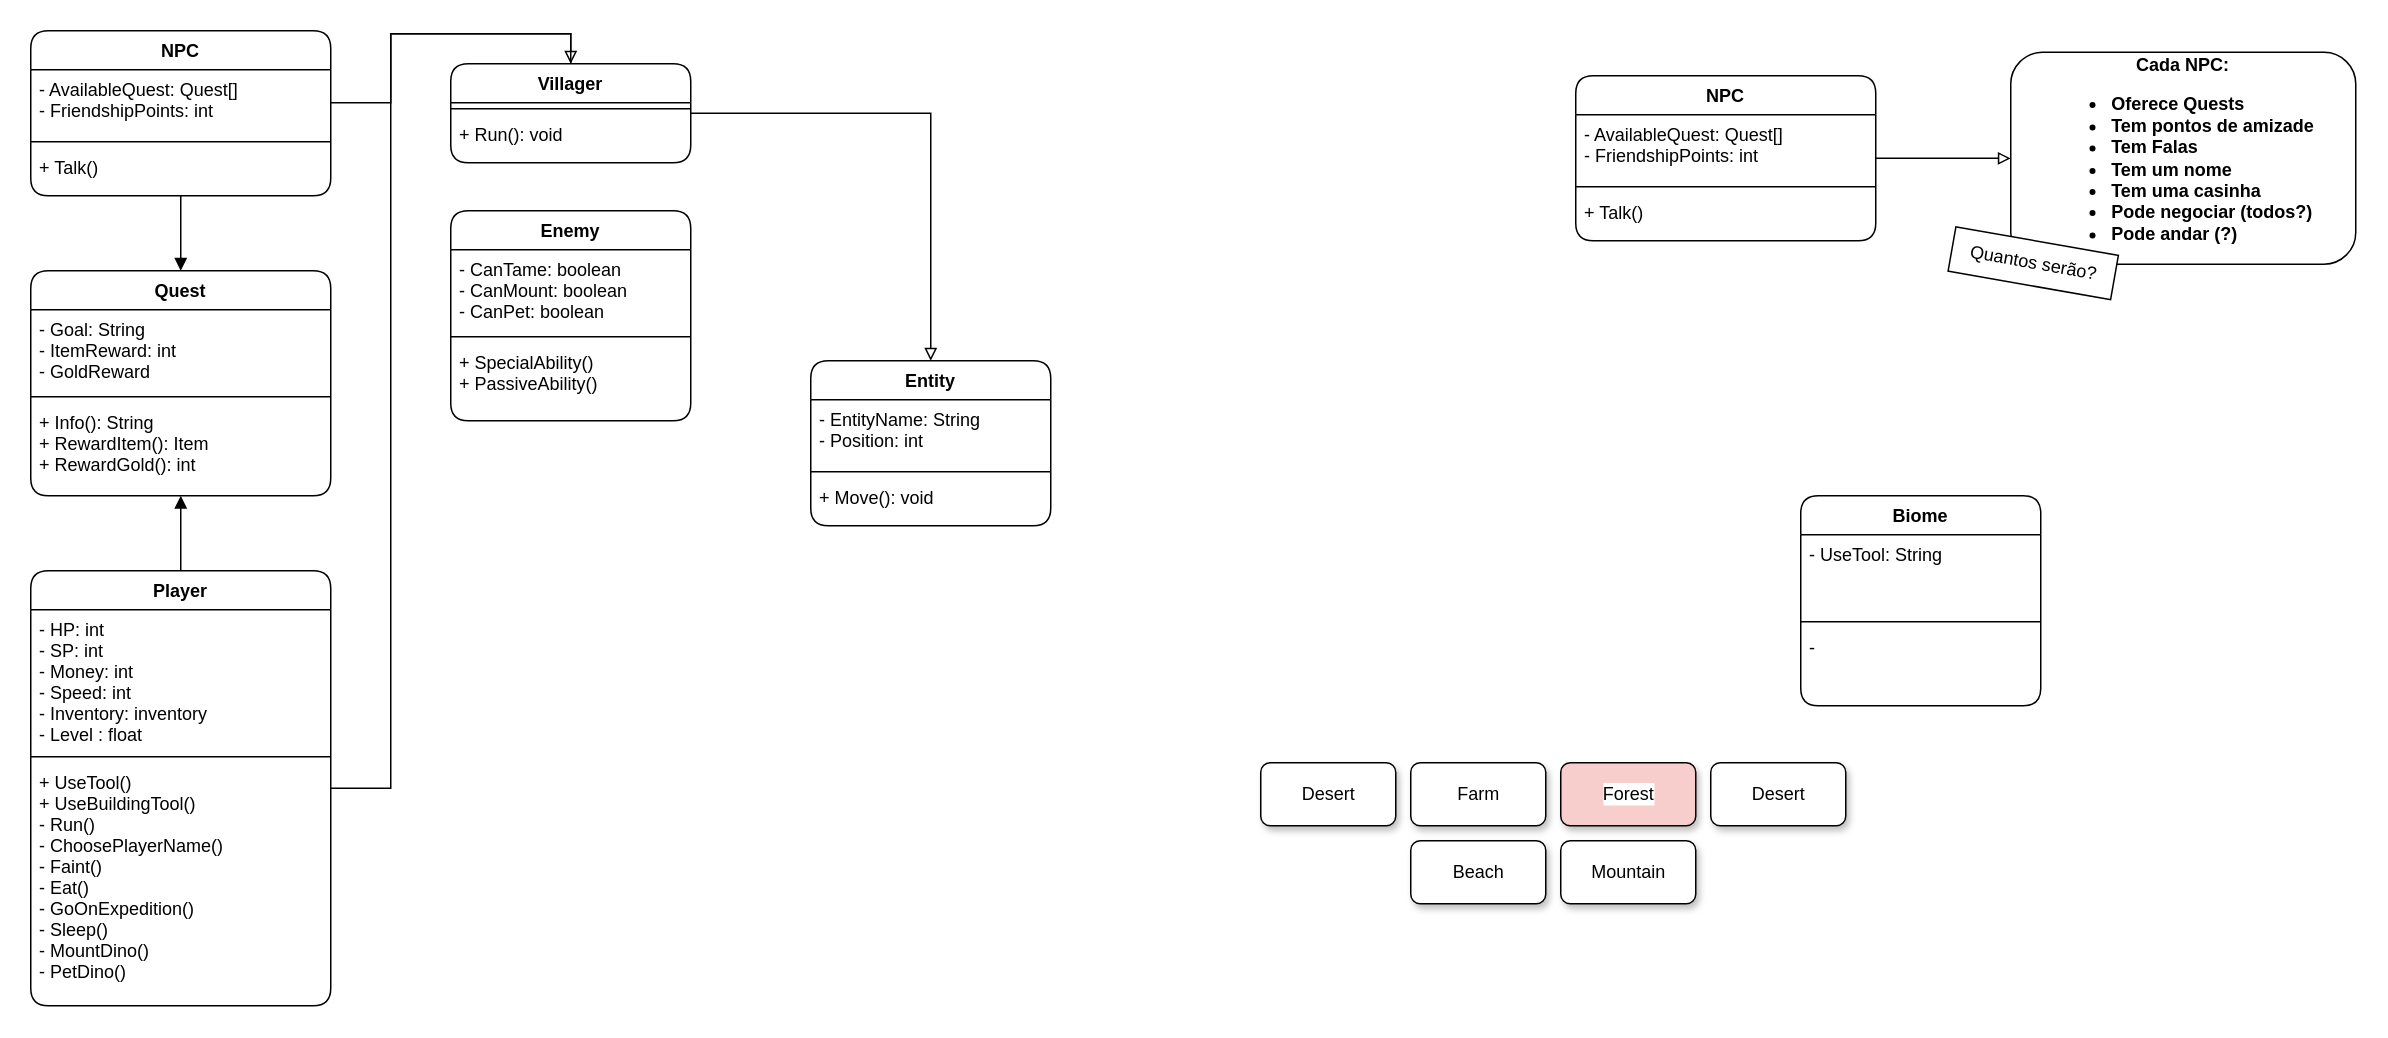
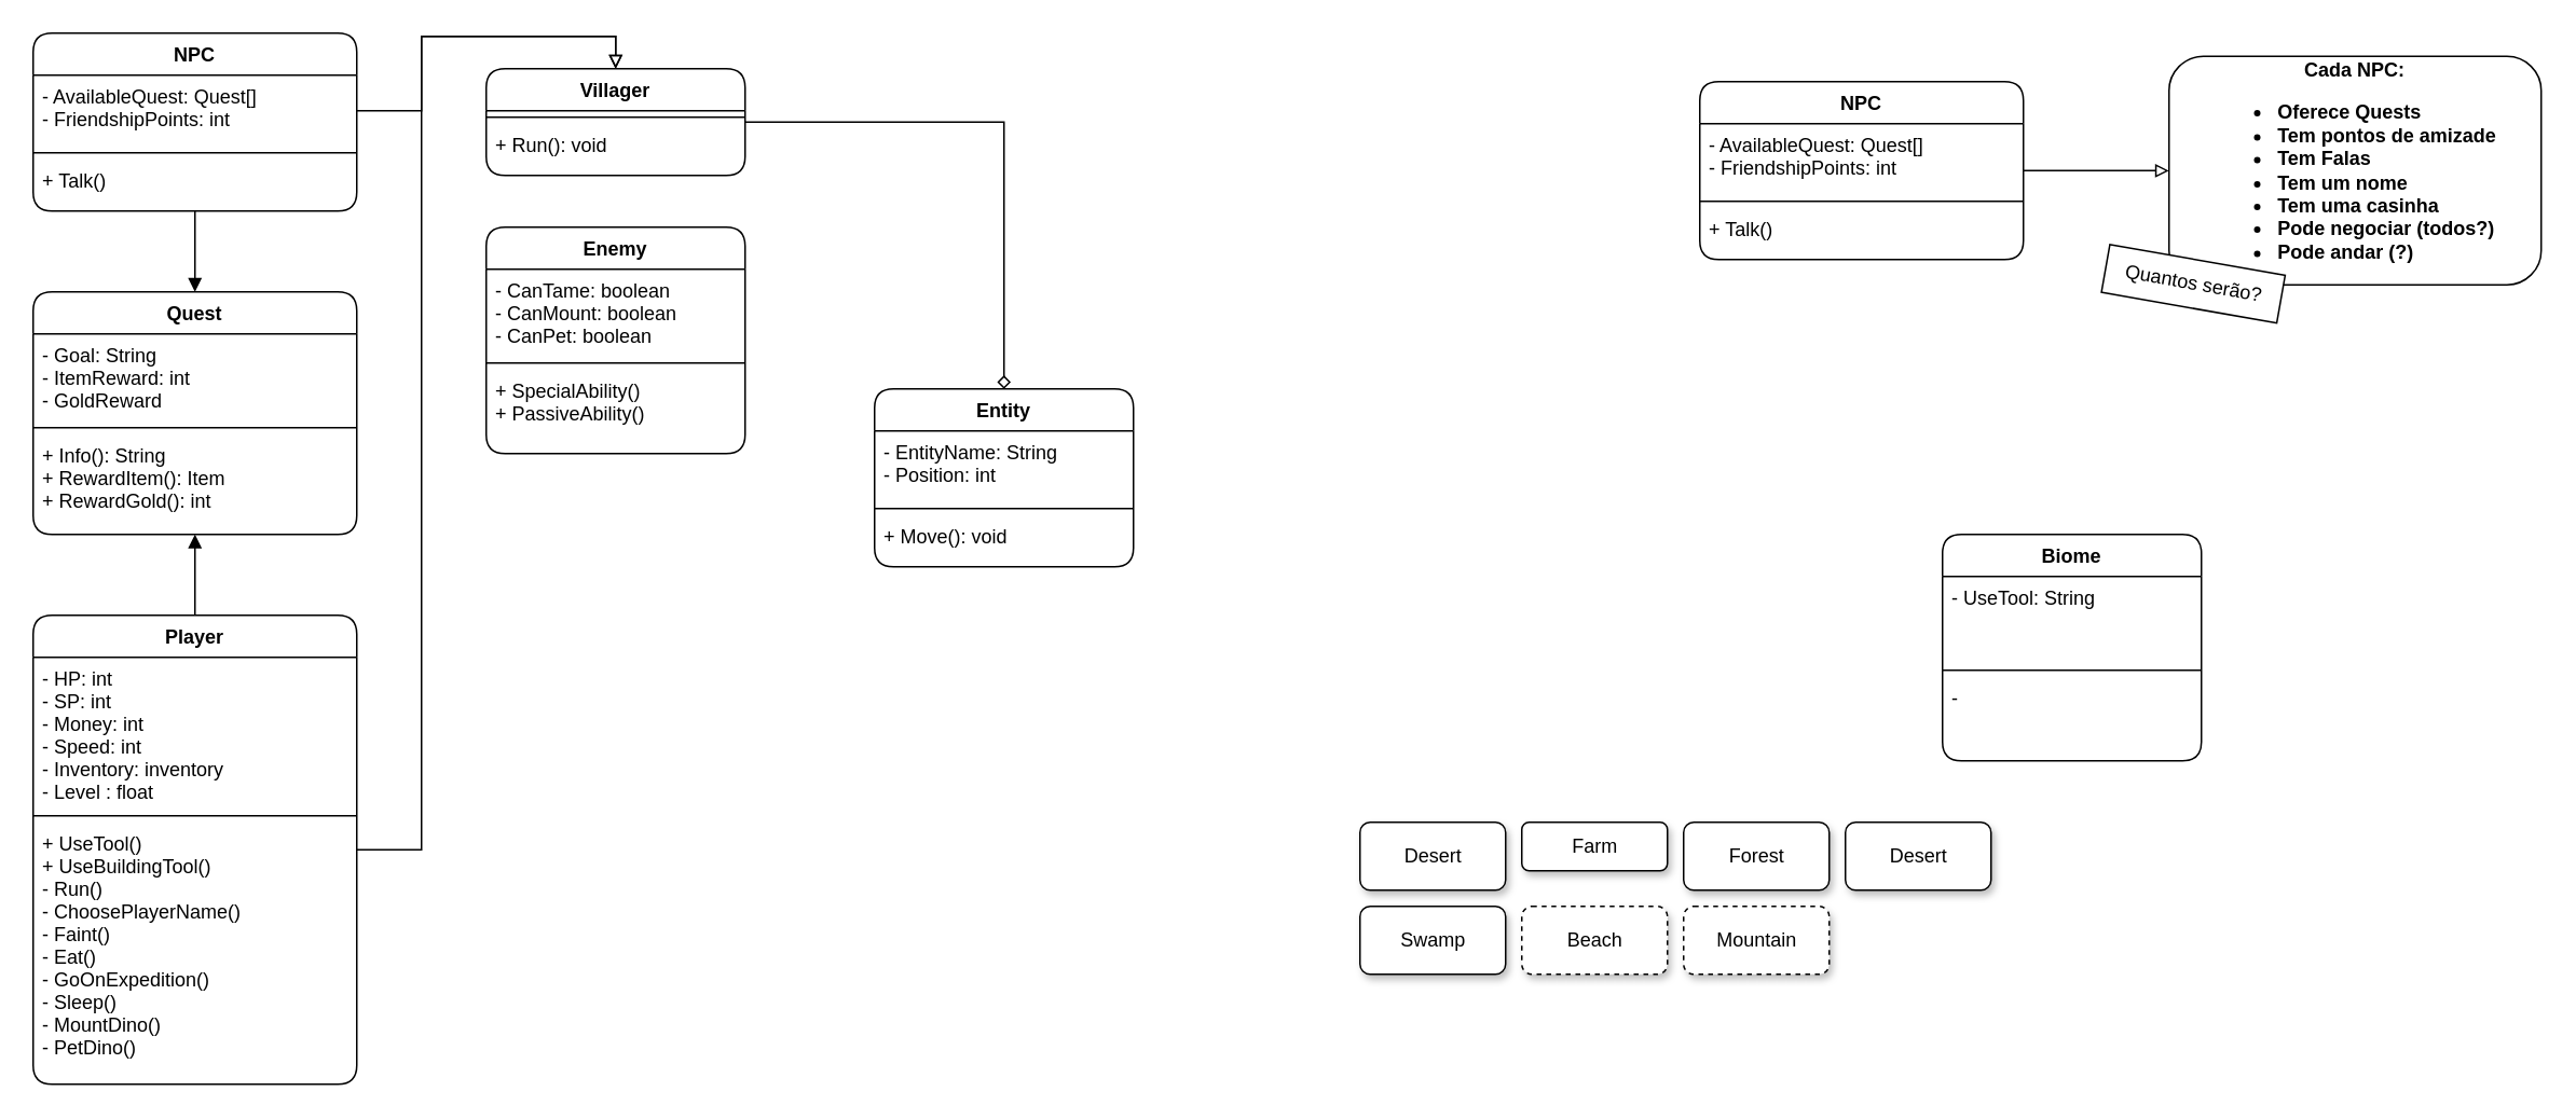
- <mxCell id="2" style="edgeStyle=orthogonalEdgeStyle;rounded=0;sketch=0;orthogonalLoop=1;jettySize=auto;html=1;entryX=0.5;entryY=0;entryDx=0;entryDy=0;strokeColor=default;endArrow=none;endFill=0;" parent="1" source="4" target="9" edge="1"><mxGeometry relative="1" as="geometry" /></mxCell>
+ <mxCell id="2" style="edgeStyle=orthogonalEdgeStyle;rounded=0;sketch=0;orthogonalLoop=1;jettySize=auto;html=1;entryX=0.5;entryY=0;entryDx=0;entryDy=0;strokeColor=default;endArrow=block;endFill=0;" parent="1" source="4" target="9" edge="1"><mxGeometry relative="1" as="geometry" /></mxCell>
- <mxCell id="8" style="edgeStyle=orthogonalEdgeStyle;rounded=0;sketch=0;orthogonalLoop=1;jettySize=auto;html=1;entryX=0.5;entryY=0;entryDx=0;entryDy=0;strokeColor=default;endArrow=block;endFill=0;" parent="1" source="9" target="21" edge="1"><mxGeometry relative="1" as="geometry" /></mxCell>
+ <mxCell id="8" style="edgeStyle=orthogonalEdgeStyle;rounded=0;sketch=0;orthogonalLoop=1;jettySize=auto;html=1;entryX=0.5;entryY=0;entryDx=0;entryDy=0;strokeColor=default;endArrow=diamond;endFill=0;" parent="1" source="9" target="21" edge="1"><mxGeometry relative="1" as="geometry" /></mxCell>
- <mxCell id="29" value="Farm" style="html=1;rounded=1;shadow=1;labelBackgroundColor=default;sketch=0;" parent="1" vertex="1"><mxGeometry x="940" y="508" width="90" height="42" as="geometry" /></mxCell>
+ <mxCell id="29" value="Farm" style="html=1;rounded=1;shadow=1;labelBackgroundColor=default;sketch=0;" parent="1" vertex="1"><mxGeometry x="940" y="508" width="90" height="30" as="geometry" /></mxCell>
- <mxCell id="30" value="Forest" style="html=1;rounded=1;shadow=1;labelBackgroundColor=default;sketch=0;fillColor=#f8cecc;" parent="1" vertex="1"><mxGeometry x="1040" y="508" width="90" height="42" as="geometry" /></mxCell>
+ <mxCell id="30" value="Forest" style="html=1;rounded=1;shadow=1;labelBackgroundColor=default;sketch=0;" parent="1" vertex="1"><mxGeometry x="1040" y="508" width="90" height="42" as="geometry" /></mxCell>
+ <mxCell id="35" value="Swamp" style="html=1;rounded=1;shadow=1;labelBackgroundColor=default;sketch=0;" parent="1" vertex="1"><mxGeometry x="840" y="560" width="90" height="42" as="geometry" /></mxCell>
- <mxCell id="34" value="Beach" style="html=1;rounded=1;shadow=1;labelBackgroundColor=default;sketch=0;" parent="1" vertex="1"><mxGeometry x="940" y="560" width="90" height="42" as="geometry" /></mxCell>
+ <mxCell id="34" value="Beach" style="html=1;rounded=1;shadow=1;labelBackgroundColor=default;sketch=0;dashed=1;" parent="1" vertex="1"><mxGeometry x="940" y="560" width="90" height="42" as="geometry" /></mxCell>
- <mxCell id="33" value="Mountain" style="html=1;rounded=1;shadow=1;labelBackgroundColor=default;sketch=0;" parent="1" vertex="1"><mxGeometry x="1040" y="560" width="90" height="42" as="geometry" /></mxCell>
+ <mxCell id="33" value="Mountain" style="html=1;rounded=1;shadow=1;labelBackgroundColor=default;sketch=0;dashed=1;" parent="1" vertex="1"><mxGeometry x="1040" y="560" width="90" height="42" as="geometry" /></mxCell>
